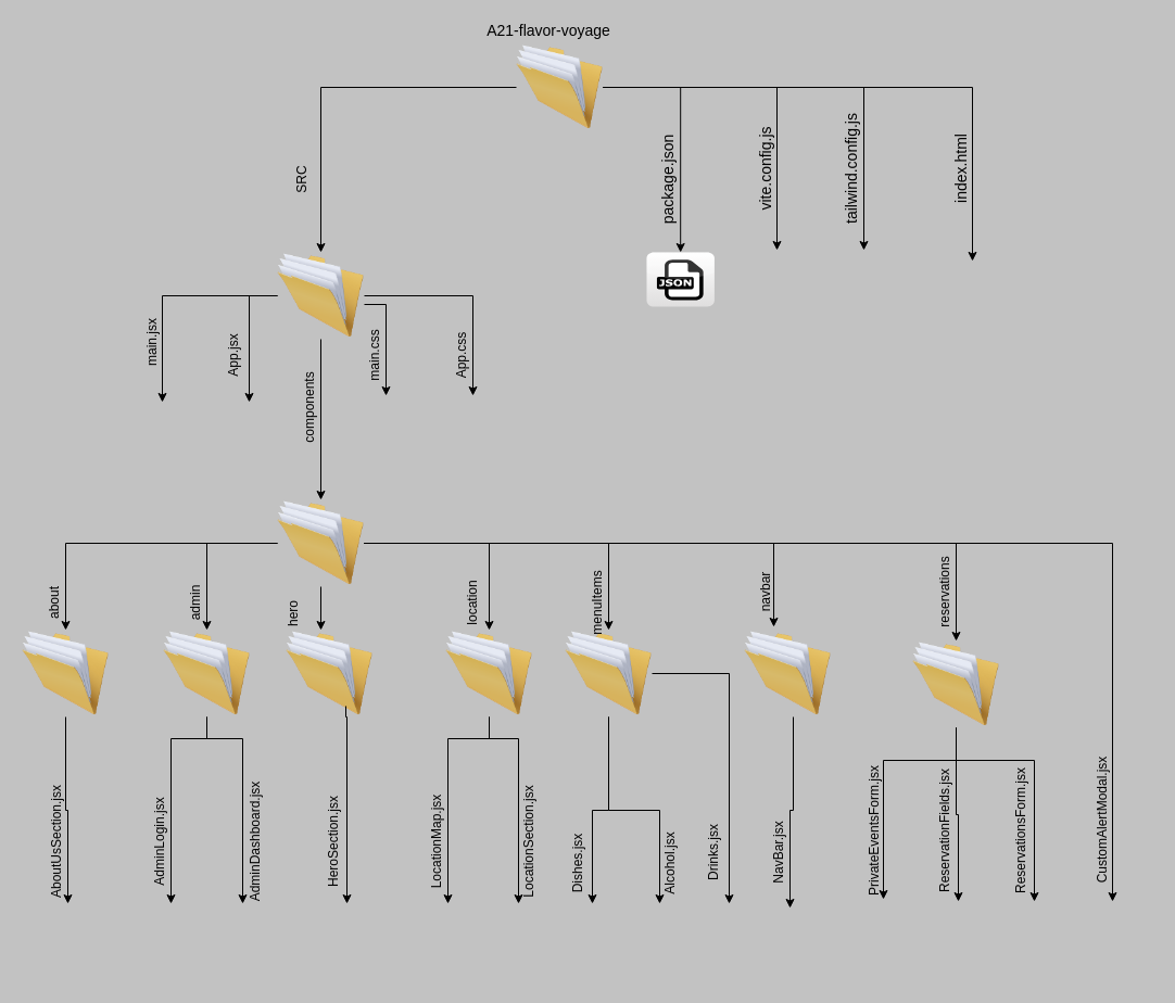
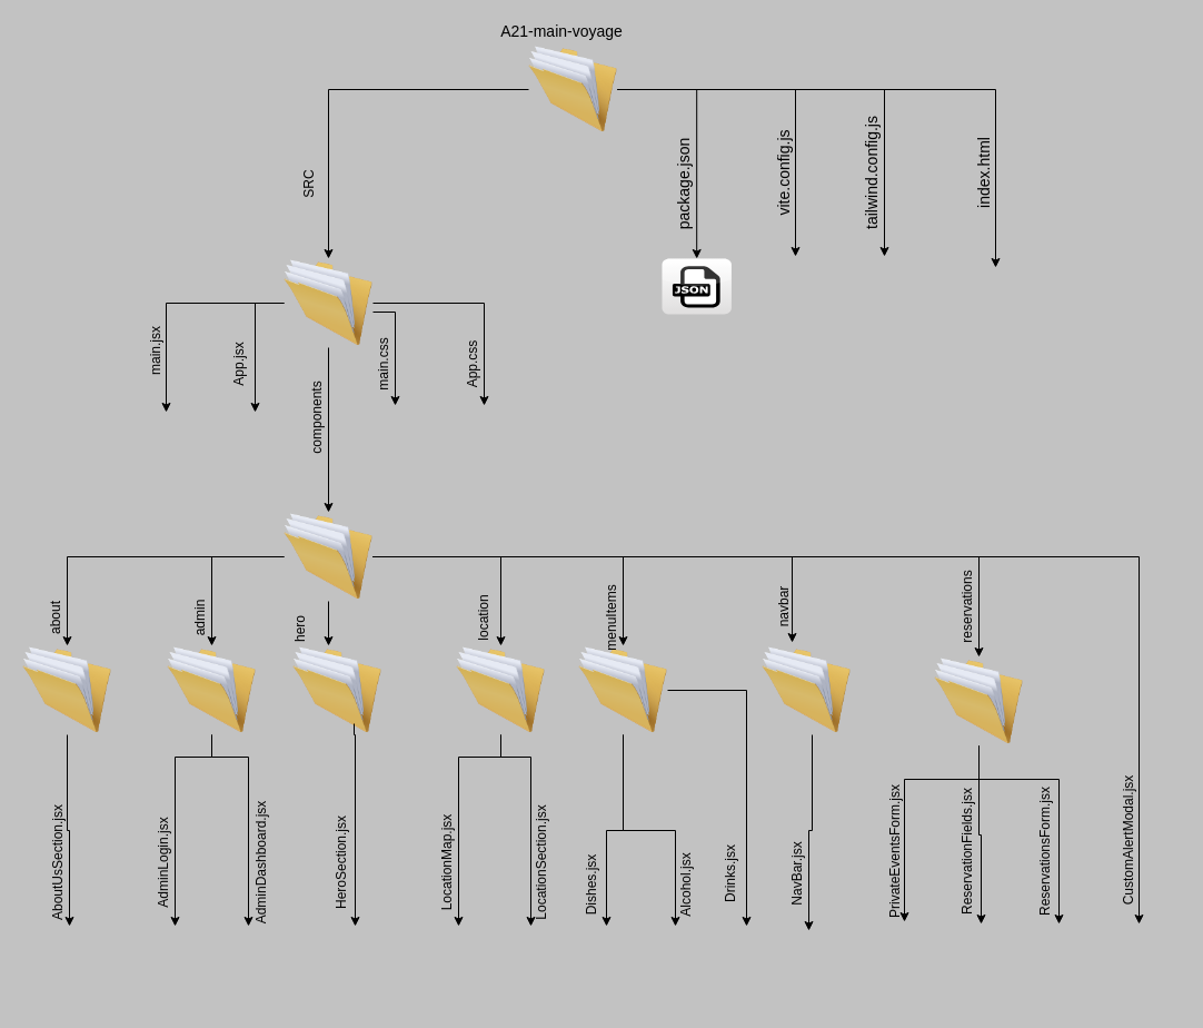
- <mxCell id="8" value="&lt;font style=&quot;font-size: 14px;&quot;&gt;A21-flavor-voyage&lt;/font&gt;&lt;div&gt;&lt;br&gt;&lt;/div&gt;" style="text;html=1;align=center;verticalAlign=middle;whiteSpace=wrap;rounded=0;" parent="1" vertex="1"><mxGeometry x="435" y="20" width="140" height="30" as="geometry" /></mxCell>
+ <mxCell id="8" value="&lt;font style=&quot;font-size: 14px;&quot;&gt;A21-main-voyage&lt;/font&gt;&lt;div&gt;&lt;br&gt;&lt;/div&gt;" style="text;html=1;align=center;verticalAlign=middle;whiteSpace=wrap;rounded=0;" parent="1" vertex="1"><mxGeometry x="435" y="20" width="140" height="30" as="geometry" /></mxCell>
